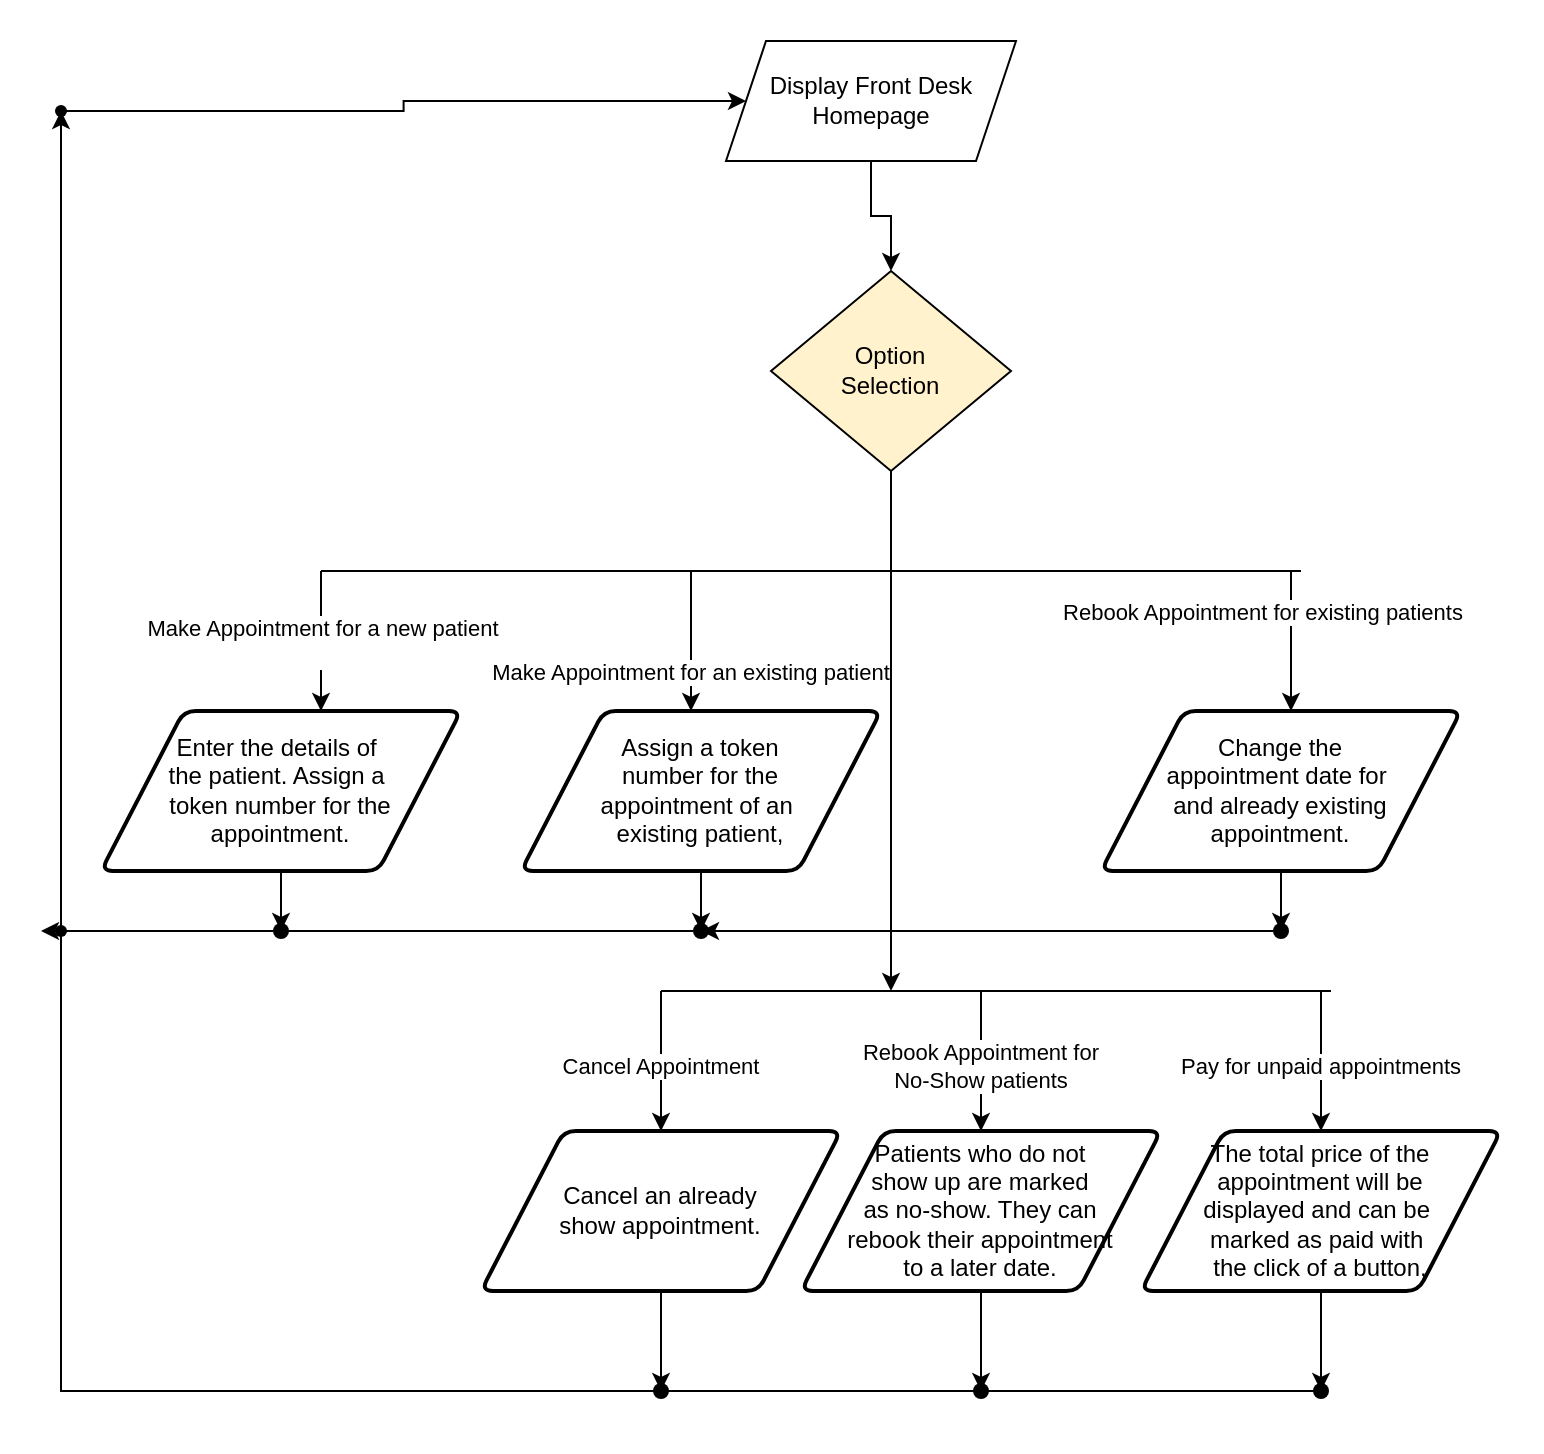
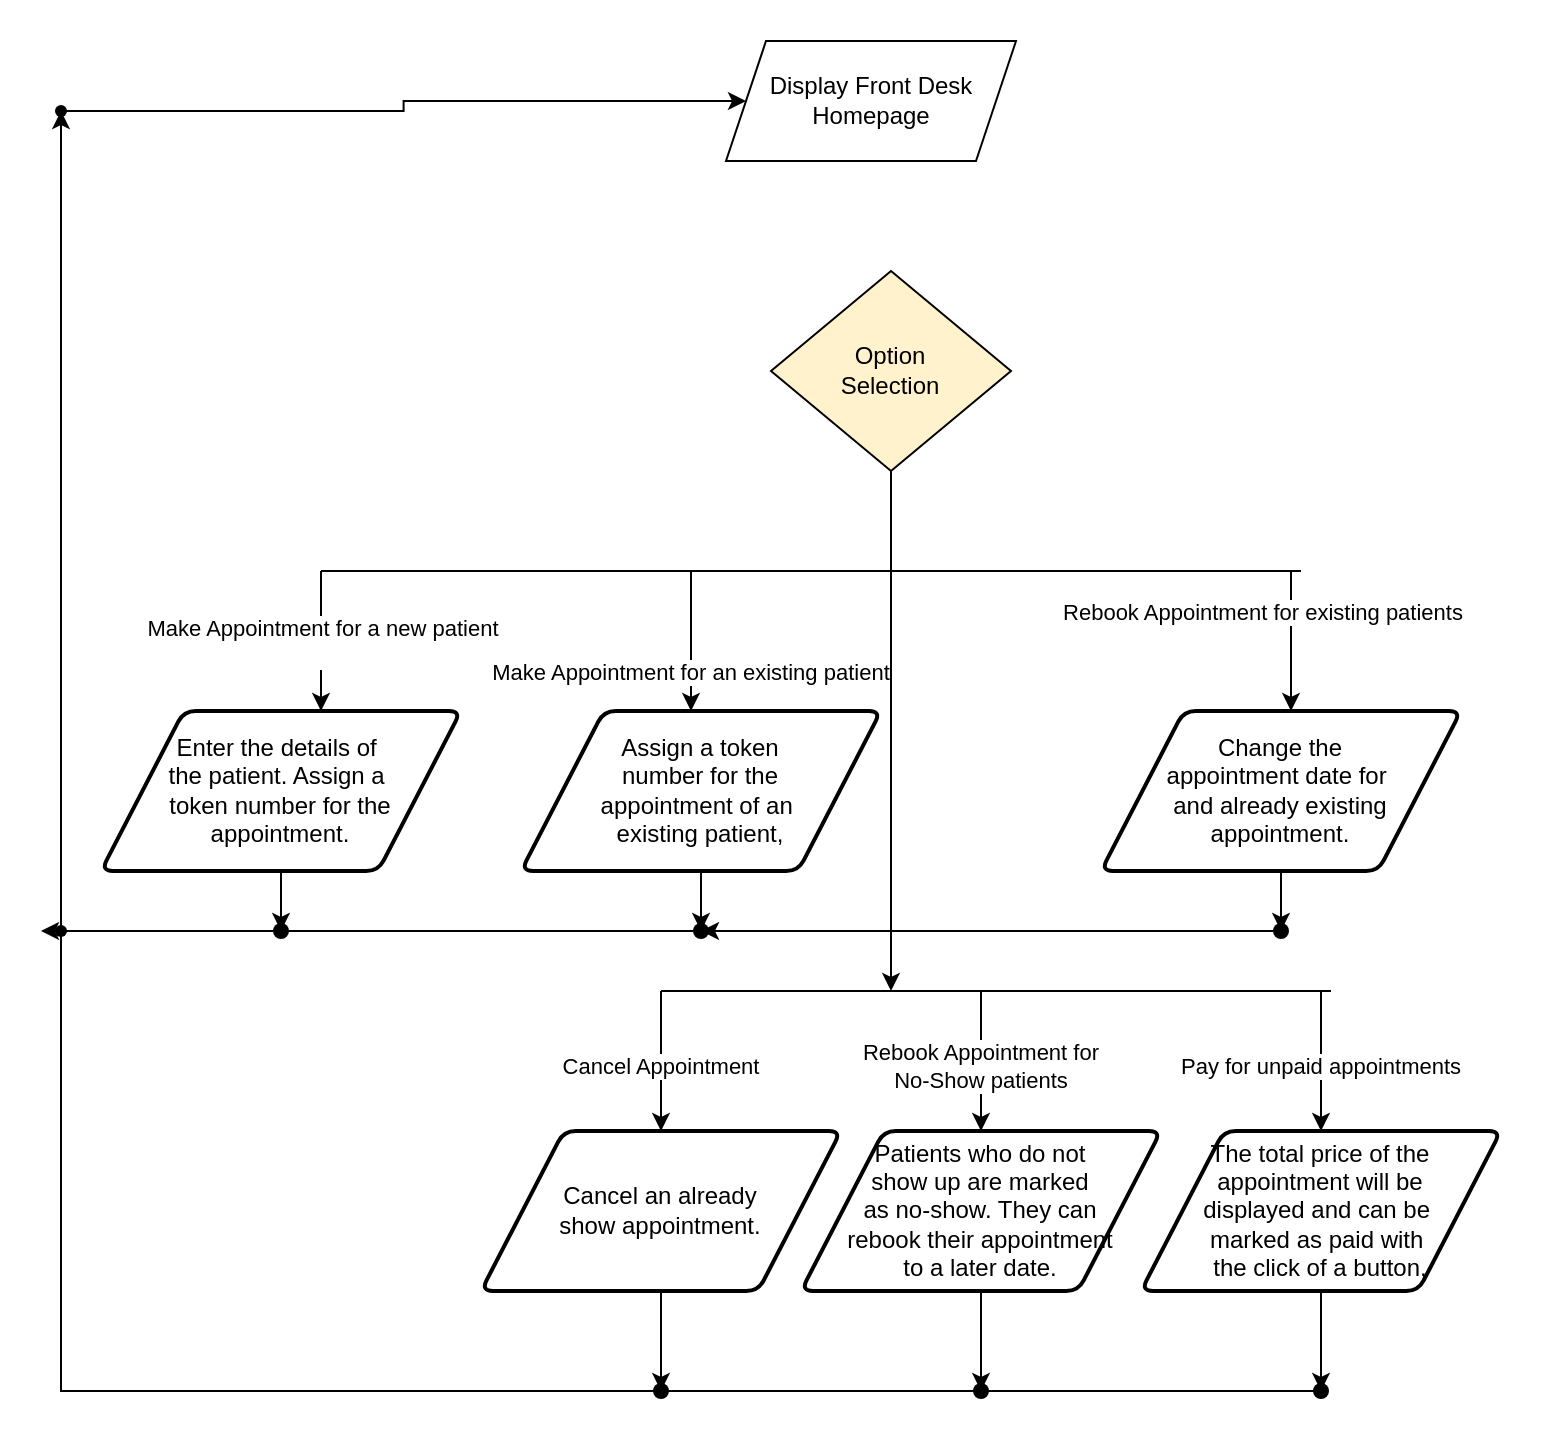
- <mxCell id="2" value="" style="edgeStyle=orthogonalEdgeStyle;rounded=0;orthogonalLoop=1;jettySize=auto;html=1;" parent="1" source="3" target="4" edge="1"><mxGeometry relative="1" as="geometry" /></mxCell>
